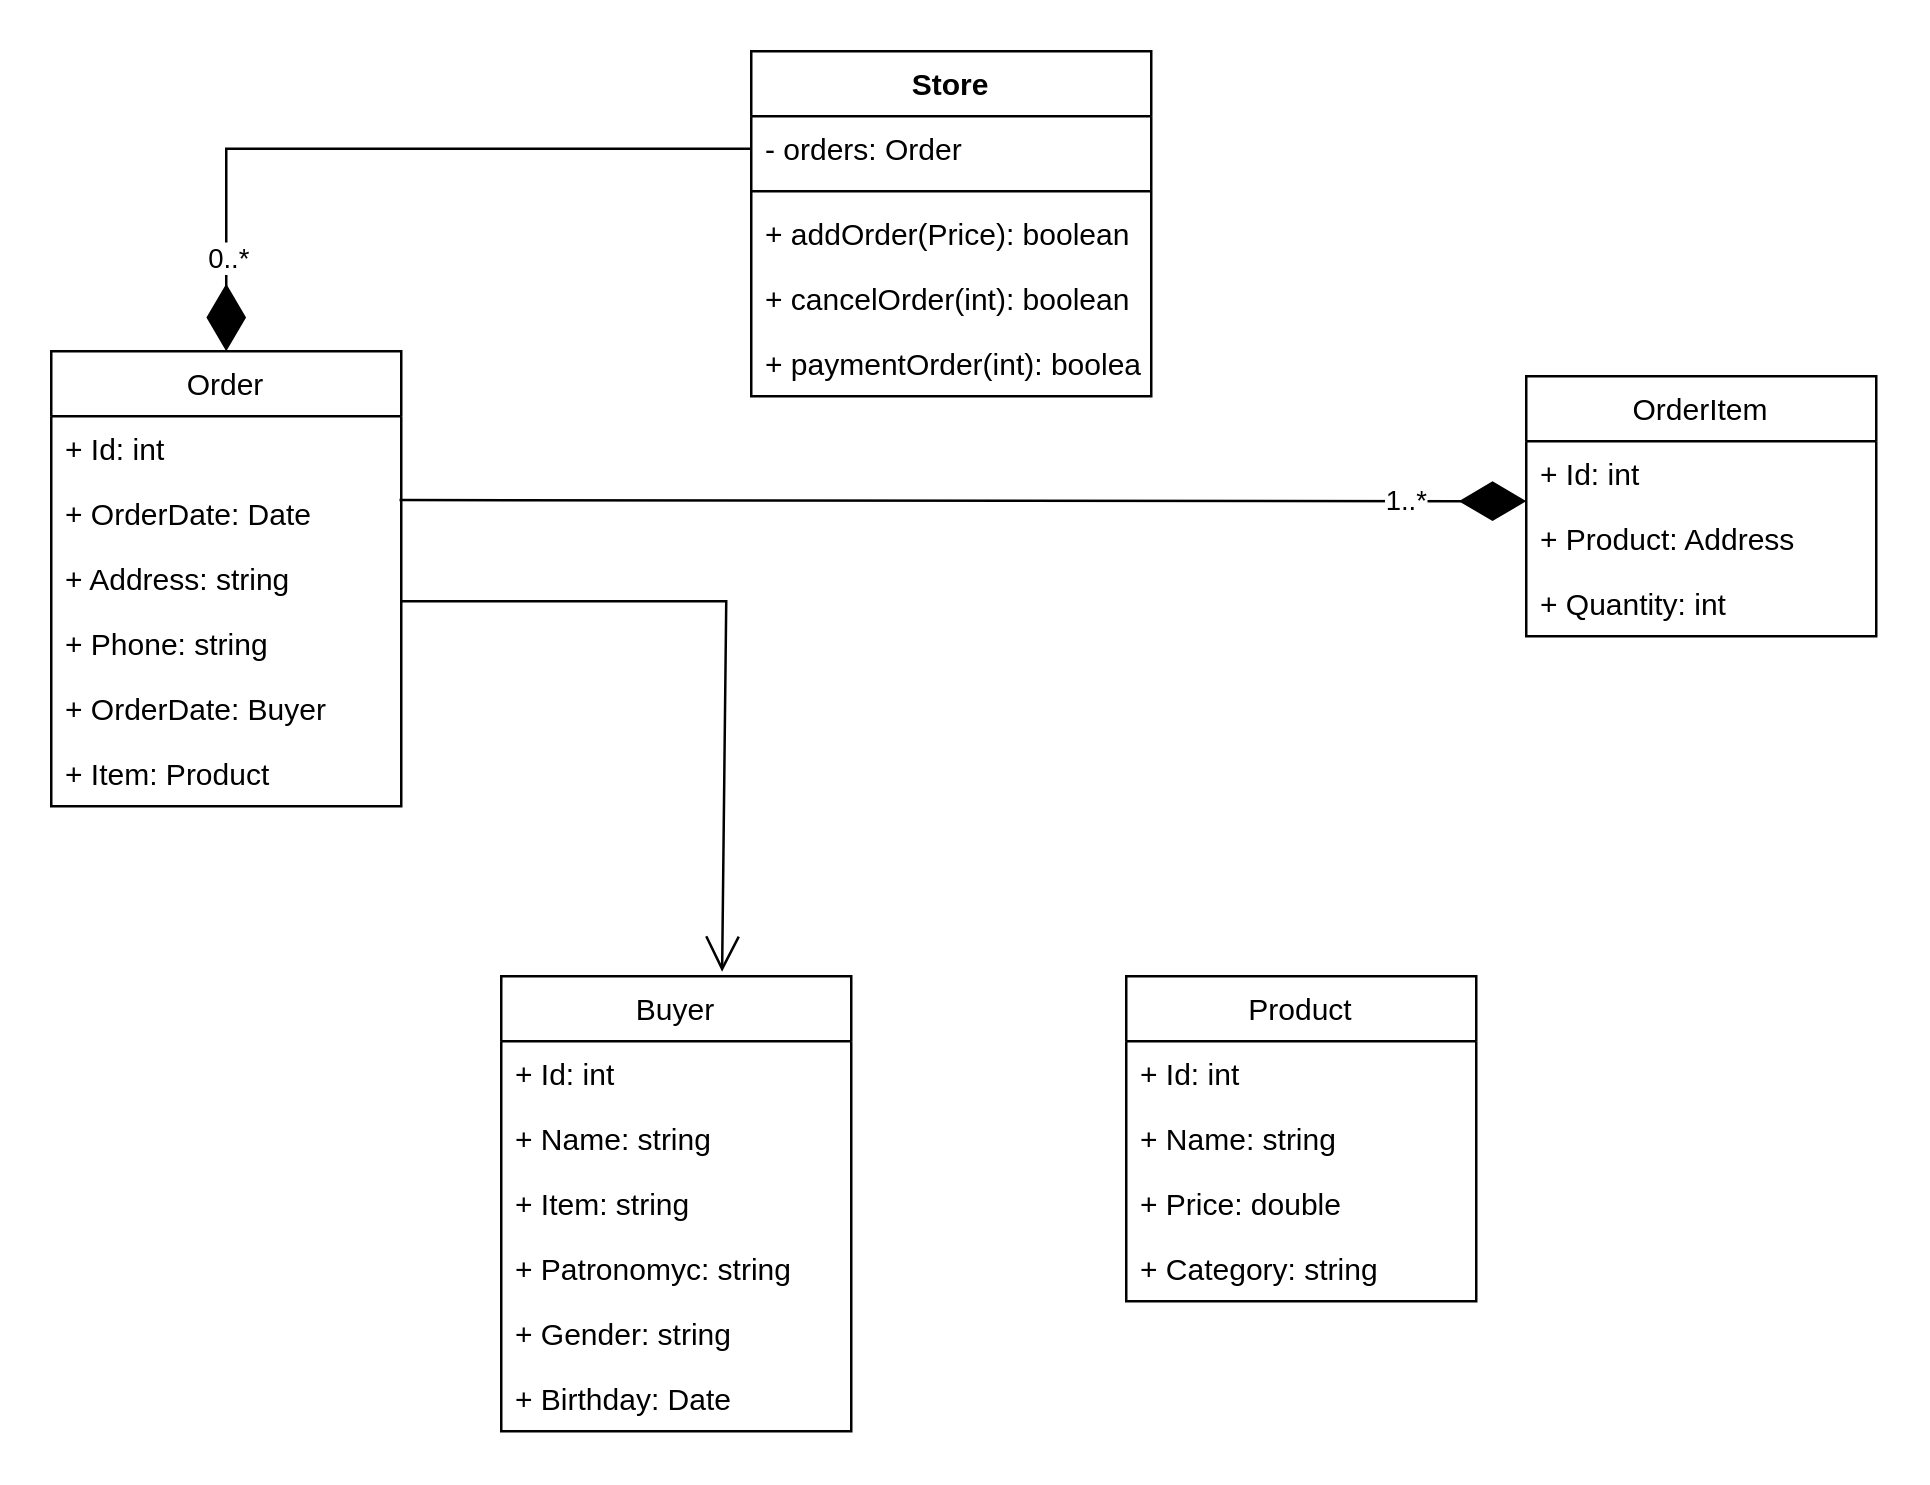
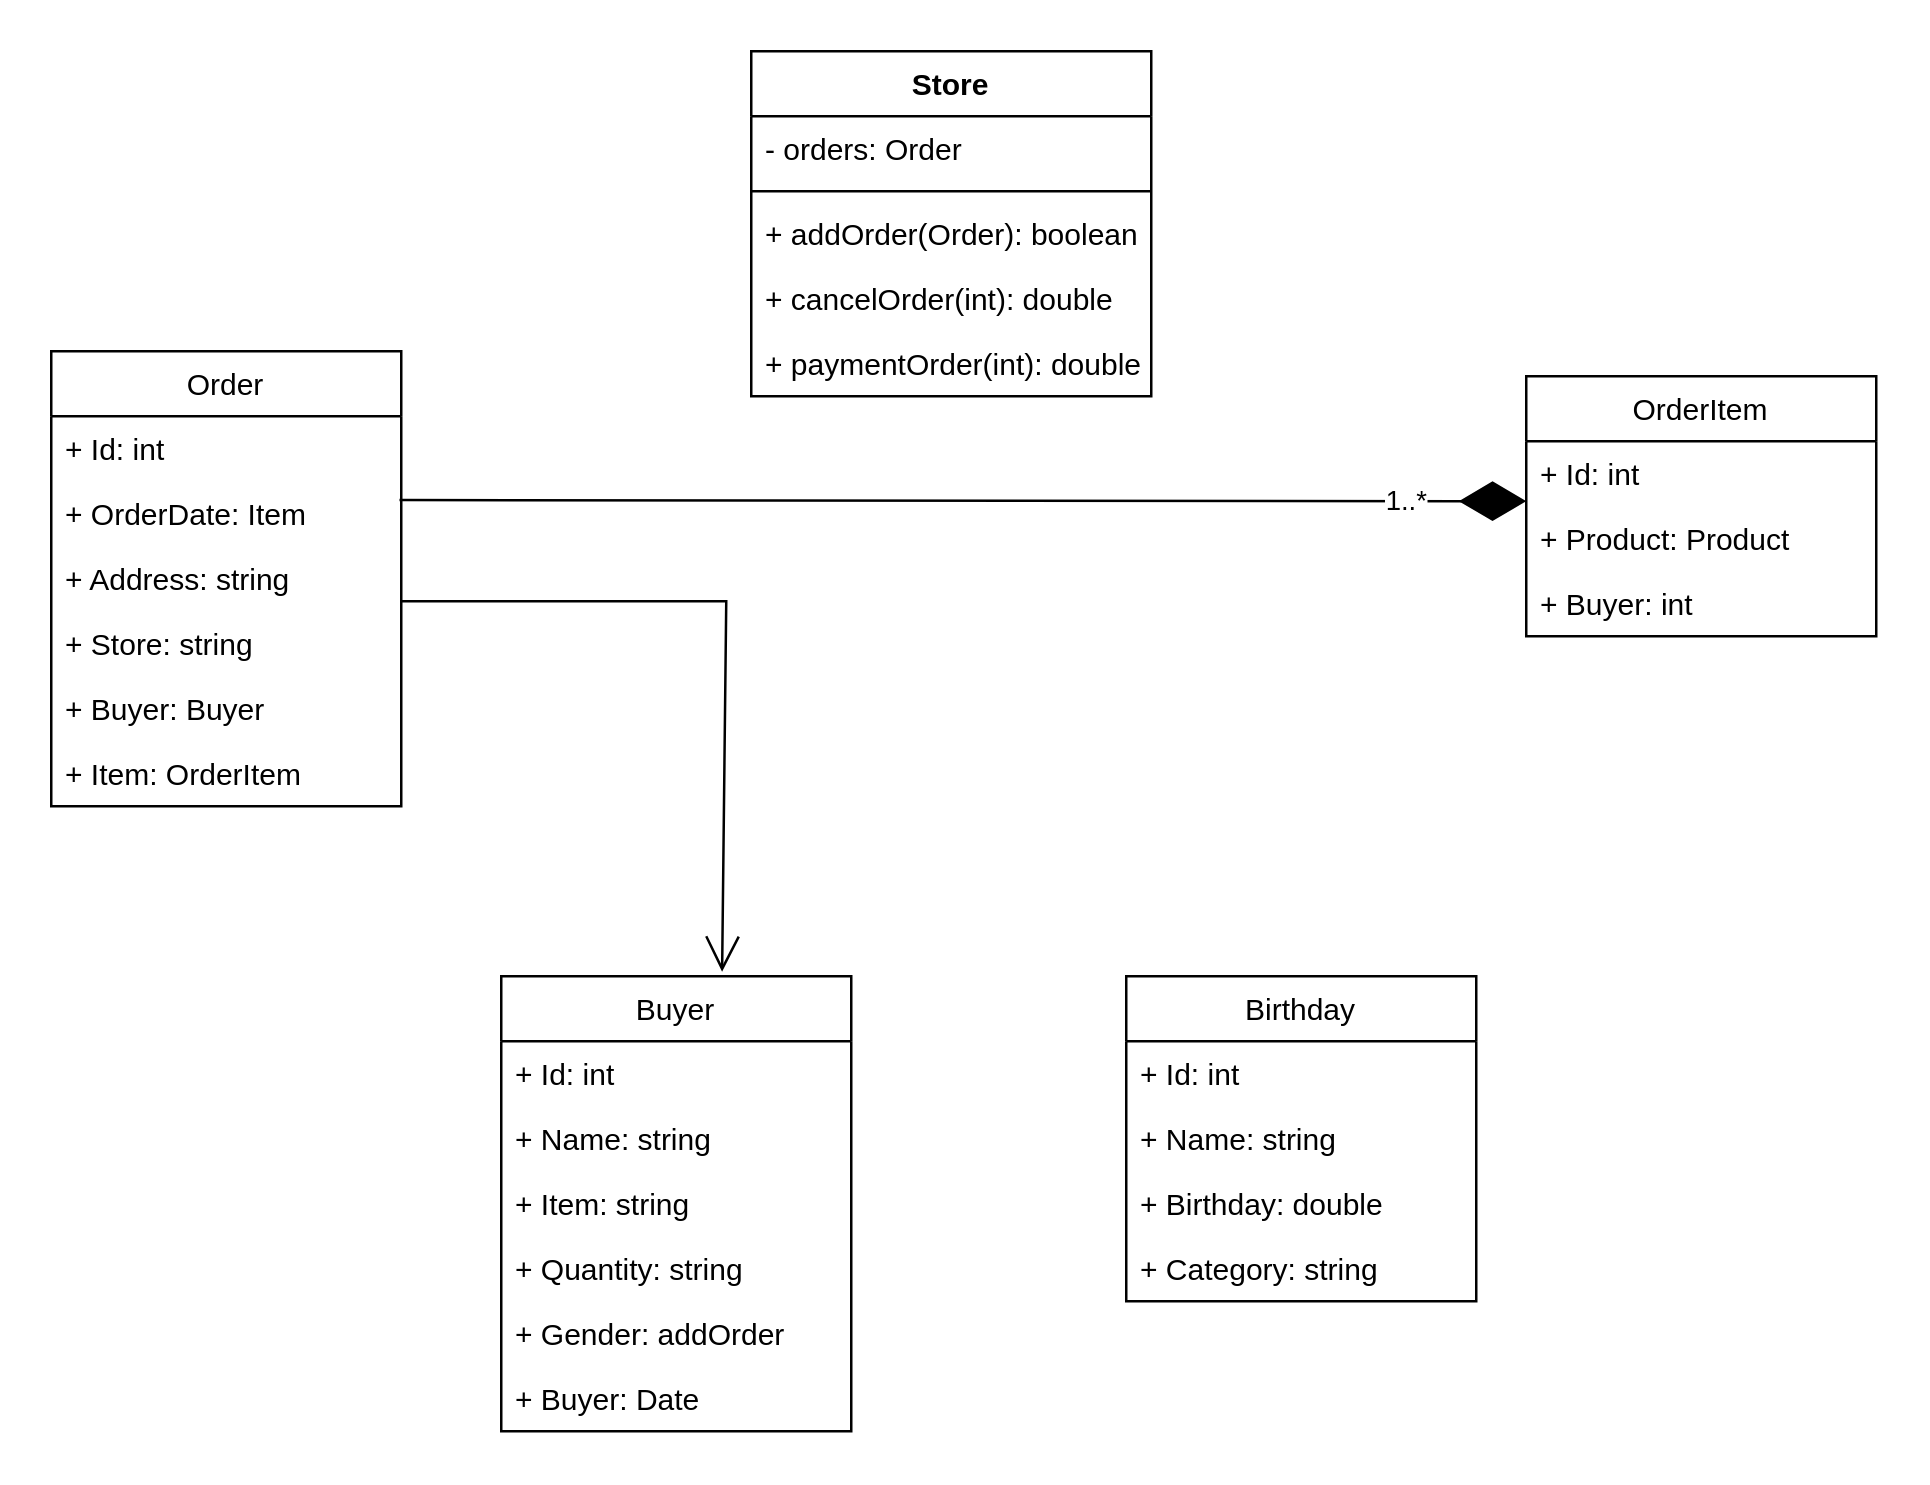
- <mxCell id="34" value="" style="endArrow=diamondThin;endFill=1;endSize=24;html=1;rounded=0;entryX=0.5;entryY=0;entryDx=0;entryDy=0;exitX=0;exitY=0.5;exitDx=0;exitDy=0;" edge="1" parent="1" source="29" target="18"><mxGeometry width="160" relative="1" as="geometry"><mxPoint x="120" y="70" as="sourcePoint" /><mxPoint x="280" y="70" as="targetPoint" /><Array as="points"><mxPoint x="90" y="59" /></Array></mxGeometry></mxCell>
- <mxCell id="35" value="0..*" style="edgeLabel;html=1;align=center;verticalAlign=middle;resizable=0;points=[];" vertex="1" connectable="0" parent="34"><mxGeometry x="0.74" relative="1" as="geometry"><mxPoint as="offset" /></mxGeometry></mxCell>
- <mxCell id="31" value="+ addOrder(Price): boolean" style="text;strokeColor=none;fillColor=none;align=left;verticalAlign=top;spacingLeft=4;spacingRight=4;overflow=hidden;rotatable=0;points=[[0,0.5],[1,0.5]];portConstraint=eastwest;" vertex="1" parent="28"><mxGeometry y="60" width="160" height="26" as="geometry" /></mxCell>
+ <mxCell id="31" value="+ addOrder(Order): boolean" style="text;strokeColor=none;fillColor=none;align=left;verticalAlign=top;spacingLeft=4;spacingRight=4;overflow=hidden;rotatable=0;points=[[0,0.5],[1,0.5]];portConstraint=eastwest;" vertex="1" parent="28"><mxGeometry y="60" width="160" height="26" as="geometry" /></mxCell>
- <mxCell id="32" value="+ cancelOrder(int): boolean" style="text;strokeColor=none;fillColor=none;align=left;verticalAlign=top;spacingLeft=4;spacingRight=4;overflow=hidden;rotatable=0;points=[[0,0.5],[1,0.5]];portConstraint=eastwest;" vertex="1" parent="28"><mxGeometry y="86" width="160" height="26" as="geometry" /></mxCell>
+ <mxCell id="32" value="+ cancelOrder(int): double" style="text;strokeColor=none;fillColor=none;align=left;verticalAlign=top;spacingLeft=4;spacingRight=4;overflow=hidden;rotatable=0;points=[[0,0.5],[1,0.5]];portConstraint=eastwest;" vertex="1" parent="28"><mxGeometry y="86" width="160" height="26" as="geometry" /></mxCell>
- <mxCell id="33" value="+ paymentOrder(int): boolean" style="text;strokeColor=none;fillColor=none;align=left;verticalAlign=top;spacingLeft=4;spacingRight=4;overflow=hidden;rotatable=0;points=[[0,0.5],[1,0.5]];portConstraint=eastwest;" vertex="1" parent="28"><mxGeometry y="112" width="160" height="26" as="geometry" /></mxCell>
+ <mxCell id="33" value="+ paymentOrder(int): double" style="text;strokeColor=none;fillColor=none;align=left;verticalAlign=top;spacingLeft=4;spacingRight=4;overflow=hidden;rotatable=0;points=[[0,0.5],[1,0.5]];portConstraint=eastwest;" vertex="1" parent="28"><mxGeometry y="112" width="160" height="26" as="geometry" /></mxCell>
- <mxCell id="20" value="+ OrderDate: Date" style="text;strokeColor=none;fillColor=none;align=left;verticalAlign=top;spacingLeft=4;spacingRight=4;overflow=hidden;rotatable=0;points=[[0,0.5],[1,0.5]];portConstraint=eastwest;" vertex="1" parent="18"><mxGeometry y="52" width="140" height="26" as="geometry" /></mxCell>
+ <mxCell id="20" value="+ OrderDate: Item" style="text;strokeColor=none;fillColor=none;align=left;verticalAlign=top;spacingLeft=4;spacingRight=4;overflow=hidden;rotatable=0;points=[[0,0.5],[1,0.5]];portConstraint=eastwest;" vertex="1" parent="18"><mxGeometry y="52" width="140" height="26" as="geometry" /></mxCell>
- <mxCell id="16" value="+ Product: Address" style="text;strokeColor=none;fillColor=none;align=left;verticalAlign=top;spacingLeft=4;spacingRight=4;overflow=hidden;rotatable=0;points=[[0,0.5],[1,0.5]];portConstraint=eastwest;" vertex="1" parent="14"><mxGeometry y="52" width="140" height="26" as="geometry" /></mxCell>
+ <mxCell id="16" value="+ Product: Product" style="text;strokeColor=none;fillColor=none;align=left;verticalAlign=top;spacingLeft=4;spacingRight=4;overflow=hidden;rotatable=0;points=[[0,0.5],[1,0.5]];portConstraint=eastwest;" vertex="1" parent="14"><mxGeometry y="52" width="140" height="26" as="geometry" /></mxCell>
- <mxCell id="17" value="+ Quantity: int" style="text;strokeColor=none;fillColor=none;align=left;verticalAlign=top;spacingLeft=4;spacingRight=4;overflow=hidden;rotatable=0;points=[[0,0.5],[1,0.5]];portConstraint=eastwest;" vertex="1" parent="14"><mxGeometry y="78" width="140" height="26" as="geometry" /></mxCell>
+ <mxCell id="17" value="+ Buyer: int" style="text;strokeColor=none;fillColor=none;align=left;verticalAlign=top;spacingLeft=4;spacingRight=4;overflow=hidden;rotatable=0;points=[[0,0.5],[1,0.5]];portConstraint=eastwest;" vertex="1" parent="14"><mxGeometry y="78" width="140" height="26" as="geometry" /></mxCell>
- <mxCell id="22" value="+ Phone: string" style="text;strokeColor=none;fillColor=none;align=left;verticalAlign=top;spacingLeft=4;spacingRight=4;overflow=hidden;rotatable=0;points=[[0,0.5],[1,0.5]];portConstraint=eastwest;" vertex="1" parent="18"><mxGeometry y="104" width="140" height="26" as="geometry" /></mxCell>
+ <mxCell id="22" value="+ Store: string" style="text;strokeColor=none;fillColor=none;align=left;verticalAlign=top;spacingLeft=4;spacingRight=4;overflow=hidden;rotatable=0;points=[[0,0.5],[1,0.5]];portConstraint=eastwest;" vertex="1" parent="18"><mxGeometry y="104" width="140" height="26" as="geometry" /></mxCell>
- <mxCell id="23" value="+ OrderDate: Buyer" style="text;strokeColor=none;fillColor=none;align=left;verticalAlign=top;spacingLeft=4;spacingRight=4;overflow=hidden;rotatable=0;points=[[0,0.5],[1,0.5]];portConstraint=eastwest;" vertex="1" parent="18"><mxGeometry y="130" width="140" height="26" as="geometry" /></mxCell>
+ <mxCell id="23" value="+ Buyer: Buyer" style="text;strokeColor=none;fillColor=none;align=left;verticalAlign=top;spacingLeft=4;spacingRight=4;overflow=hidden;rotatable=0;points=[[0,0.5],[1,0.5]];portConstraint=eastwest;" vertex="1" parent="18"><mxGeometry y="130" width="140" height="26" as="geometry" /></mxCell>
- <mxCell id="24" value="+ Item: Product" style="text;strokeColor=none;fillColor=none;align=left;verticalAlign=top;spacingLeft=4;spacingRight=4;overflow=hidden;rotatable=0;points=[[0,0.5],[1,0.5]];portConstraint=eastwest;" vertex="1" parent="18"><mxGeometry y="156" width="140" height="26" as="geometry" /></mxCell>
+ <mxCell id="24" value="+ Item: OrderItem" style="text;strokeColor=none;fillColor=none;align=left;verticalAlign=top;spacingLeft=4;spacingRight=4;overflow=hidden;rotatable=0;points=[[0,0.5],[1,0.5]];portConstraint=eastwest;" vertex="1" parent="18"><mxGeometry y="156" width="140" height="26" as="geometry" /></mxCell>
- <mxCell id="9" value="Product" style="swimlane;fontStyle=0;childLayout=stackLayout;horizontal=1;startSize=26;fillColor=none;horizontalStack=0;resizeParent=1;resizeParentMax=0;resizeLast=0;collapsible=1;marginBottom=0;" vertex="1" parent="1"><mxGeometry x="450" y="390" width="140" height="130" as="geometry" /></mxCell>
+ <mxCell id="9" value="Birthday" style="swimlane;fontStyle=0;childLayout=stackLayout;horizontal=1;startSize=26;fillColor=none;horizontalStack=0;resizeParent=1;resizeParentMax=0;resizeLast=0;collapsible=1;marginBottom=0;" vertex="1" parent="1"><mxGeometry x="450" y="390" width="140" height="130" as="geometry" /></mxCell>
- <mxCell id="12" value="+ Price: double" style="text;strokeColor=none;fillColor=none;align=left;verticalAlign=top;spacingLeft=4;spacingRight=4;overflow=hidden;rotatable=0;points=[[0,0.5],[1,0.5]];portConstraint=eastwest;" vertex="1" parent="9"><mxGeometry y="78" width="140" height="26" as="geometry" /></mxCell>
+ <mxCell id="12" value="+ Birthday: double" style="text;strokeColor=none;fillColor=none;align=left;verticalAlign=top;spacingLeft=4;spacingRight=4;overflow=hidden;rotatable=0;points=[[0,0.5],[1,0.5]];portConstraint=eastwest;" vertex="1" parent="9"><mxGeometry y="78" width="140" height="26" as="geometry" /></mxCell>
- <mxCell id="6" value="+ Patronomyc: string" style="text;strokeColor=none;fillColor=none;align=left;verticalAlign=top;spacingLeft=4;spacingRight=4;overflow=hidden;rotatable=0;points=[[0,0.5],[1,0.5]];portConstraint=eastwest;" vertex="1" parent="2"><mxGeometry y="104" width="140" height="26" as="geometry" /></mxCell>
+ <mxCell id="6" value="+ Quantity: string" style="text;strokeColor=none;fillColor=none;align=left;verticalAlign=top;spacingLeft=4;spacingRight=4;overflow=hidden;rotatable=0;points=[[0,0.5],[1,0.5]];portConstraint=eastwest;" vertex="1" parent="2"><mxGeometry y="104" width="140" height="26" as="geometry" /></mxCell>
- <mxCell id="7" value="+ Gender: string" style="text;strokeColor=none;fillColor=none;align=left;verticalAlign=top;spacingLeft=4;spacingRight=4;overflow=hidden;rotatable=0;points=[[0,0.5],[1,0.5]];portConstraint=eastwest;" vertex="1" parent="2"><mxGeometry y="130" width="140" height="26" as="geometry" /></mxCell>
+ <mxCell id="7" value="+ Gender: addOrder" style="text;strokeColor=none;fillColor=none;align=left;verticalAlign=top;spacingLeft=4;spacingRight=4;overflow=hidden;rotatable=0;points=[[0,0.5],[1,0.5]];portConstraint=eastwest;" vertex="1" parent="2"><mxGeometry y="130" width="140" height="26" as="geometry" /></mxCell>
- <mxCell id="8" value="+ Birthday: Date" style="text;strokeColor=none;fillColor=none;align=left;verticalAlign=top;spacingLeft=4;spacingRight=4;overflow=hidden;rotatable=0;points=[[0,0.5],[1,0.5]];portConstraint=eastwest;" vertex="1" parent="2"><mxGeometry y="156" width="140" height="26" as="geometry" /></mxCell>
+ <mxCell id="8" value="+ Buyer: Date" style="text;strokeColor=none;fillColor=none;align=left;verticalAlign=top;spacingLeft=4;spacingRight=4;overflow=hidden;rotatable=0;points=[[0,0.5],[1,0.5]];portConstraint=eastwest;" vertex="1" parent="2"><mxGeometry y="156" width="140" height="26" as="geometry" /></mxCell>
